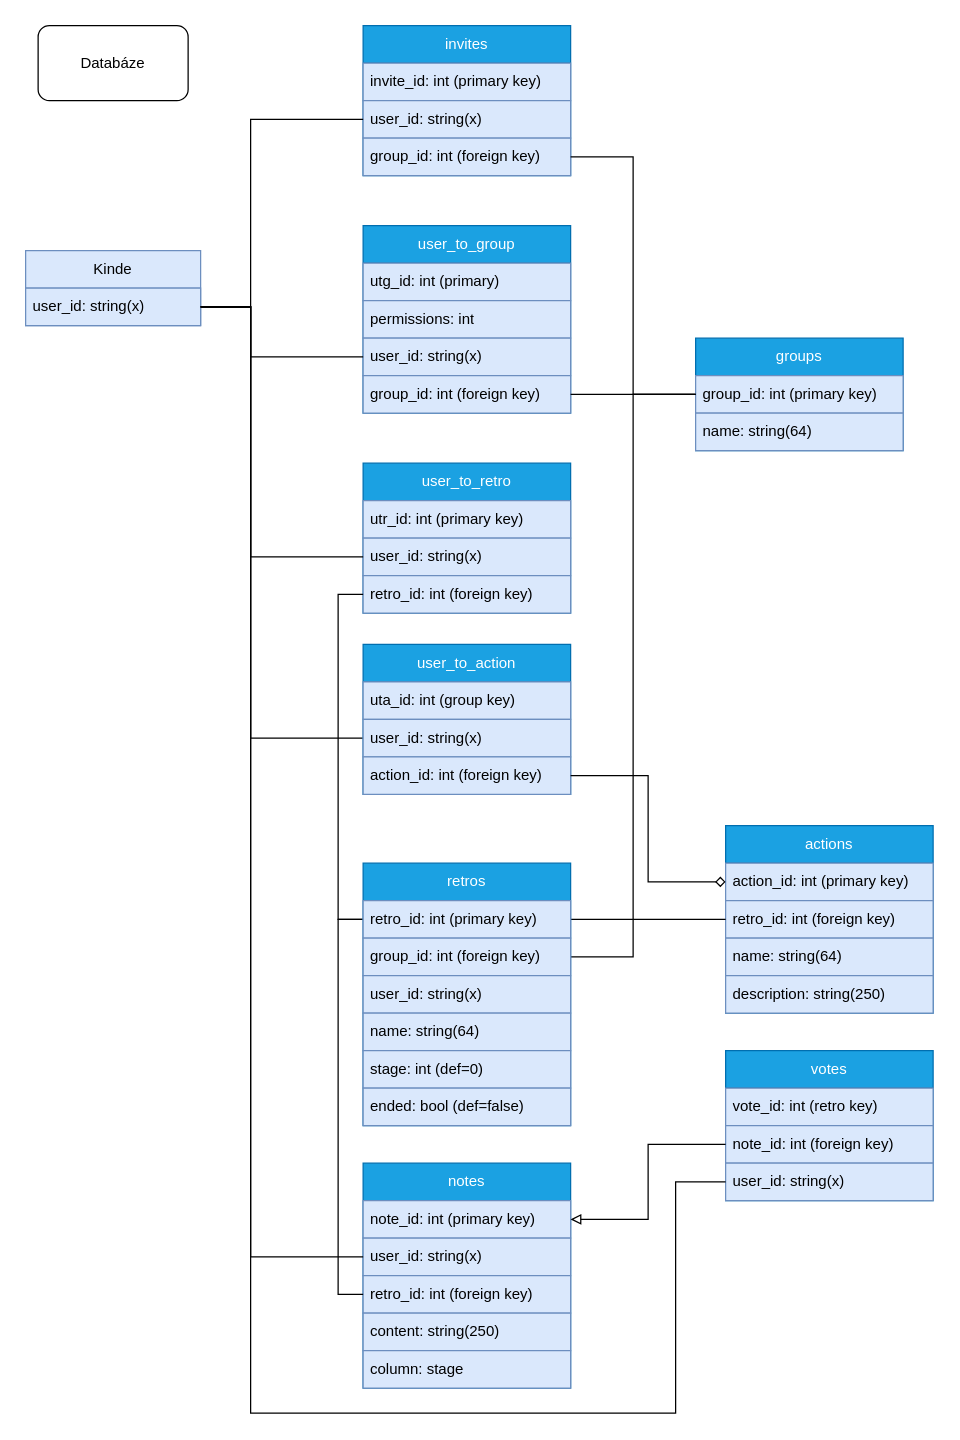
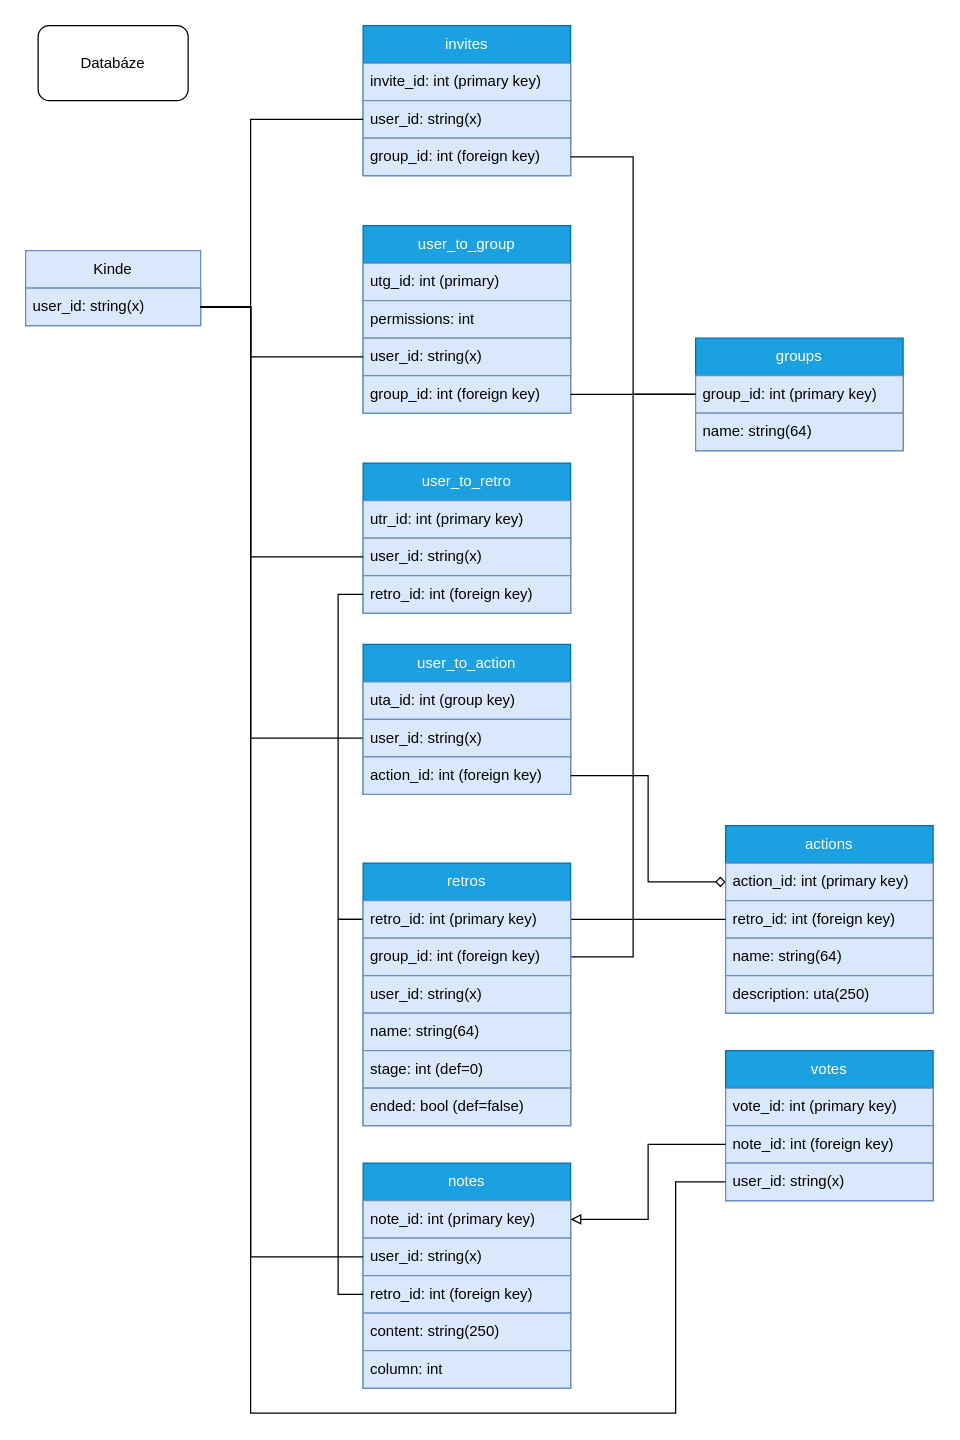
- <mxCell id="17" value="description: string(250)" style="text;strokeColor=#6c8ebf;fillColor=#dae8fc;align=left;verticalAlign=middle;spacingLeft=4;spacingRight=4;overflow=hidden;points=[[0,0.5],[1,0.5]];portConstraint=eastwest;rotatable=0;whiteSpace=wrap;html=1;" parent="13" vertex="1"><mxGeometry y="120" width="166" height="30" as="geometry" /></mxCell>
+ <mxCell id="17" value="description: uta(250)" style="text;strokeColor=#6c8ebf;fillColor=#dae8fc;align=left;verticalAlign=middle;spacingLeft=4;spacingRight=4;overflow=hidden;points=[[0,0.5],[1,0.5]];portConstraint=eastwest;rotatable=0;whiteSpace=wrap;html=1;" parent="13" vertex="1"><mxGeometry y="120" width="166" height="30" as="geometry" /></mxCell>
- <mxCell id="37" value="vote_id: int (retro key)" style="text;strokeColor=#6c8ebf;fillColor=#dae8fc;align=left;verticalAlign=middle;spacingLeft=4;spacingRight=4;overflow=hidden;points=[[0,0.5],[1,0.5]];portConstraint=eastwest;rotatable=0;whiteSpace=wrap;html=1;" parent="36" vertex="1"><mxGeometry y="30" width="166" height="30" as="geometry" /></mxCell>
+ <mxCell id="37" value="vote_id: int (primary key)" style="text;strokeColor=#6c8ebf;fillColor=#dae8fc;align=left;verticalAlign=middle;spacingLeft=4;spacingRight=4;overflow=hidden;points=[[0,0.5],[1,0.5]];portConstraint=eastwest;rotatable=0;whiteSpace=wrap;html=1;" parent="36" vertex="1"><mxGeometry y="30" width="166" height="30" as="geometry" /></mxCell>
- <mxCell id="25" value="&lt;span style=&quot;font-weight: normal;&quot;&gt;column: stage&lt;/span&gt;" style="text;strokeColor=#6c8ebf;fillColor=#dae8fc;align=left;verticalAlign=middle;spacingLeft=4;spacingRight=4;overflow=hidden;points=[[0,0.5],[1,0.5]];portConstraint=eastwest;rotatable=0;whiteSpace=wrap;html=1;fontStyle=1" parent="20" vertex="1"><mxGeometry y="150" width="166" height="30" as="geometry" /></mxCell>
+ <mxCell id="25" value="&lt;span style=&quot;font-weight: normal;&quot;&gt;column: int&lt;/span&gt;" style="text;strokeColor=#6c8ebf;fillColor=#dae8fc;align=left;verticalAlign=middle;spacingLeft=4;spacingRight=4;overflow=hidden;points=[[0,0.5],[1,0.5]];portConstraint=eastwest;rotatable=0;whiteSpace=wrap;html=1;fontStyle=1" parent="20" vertex="1"><mxGeometry y="150" width="166" height="30" as="geometry" /></mxCell>
